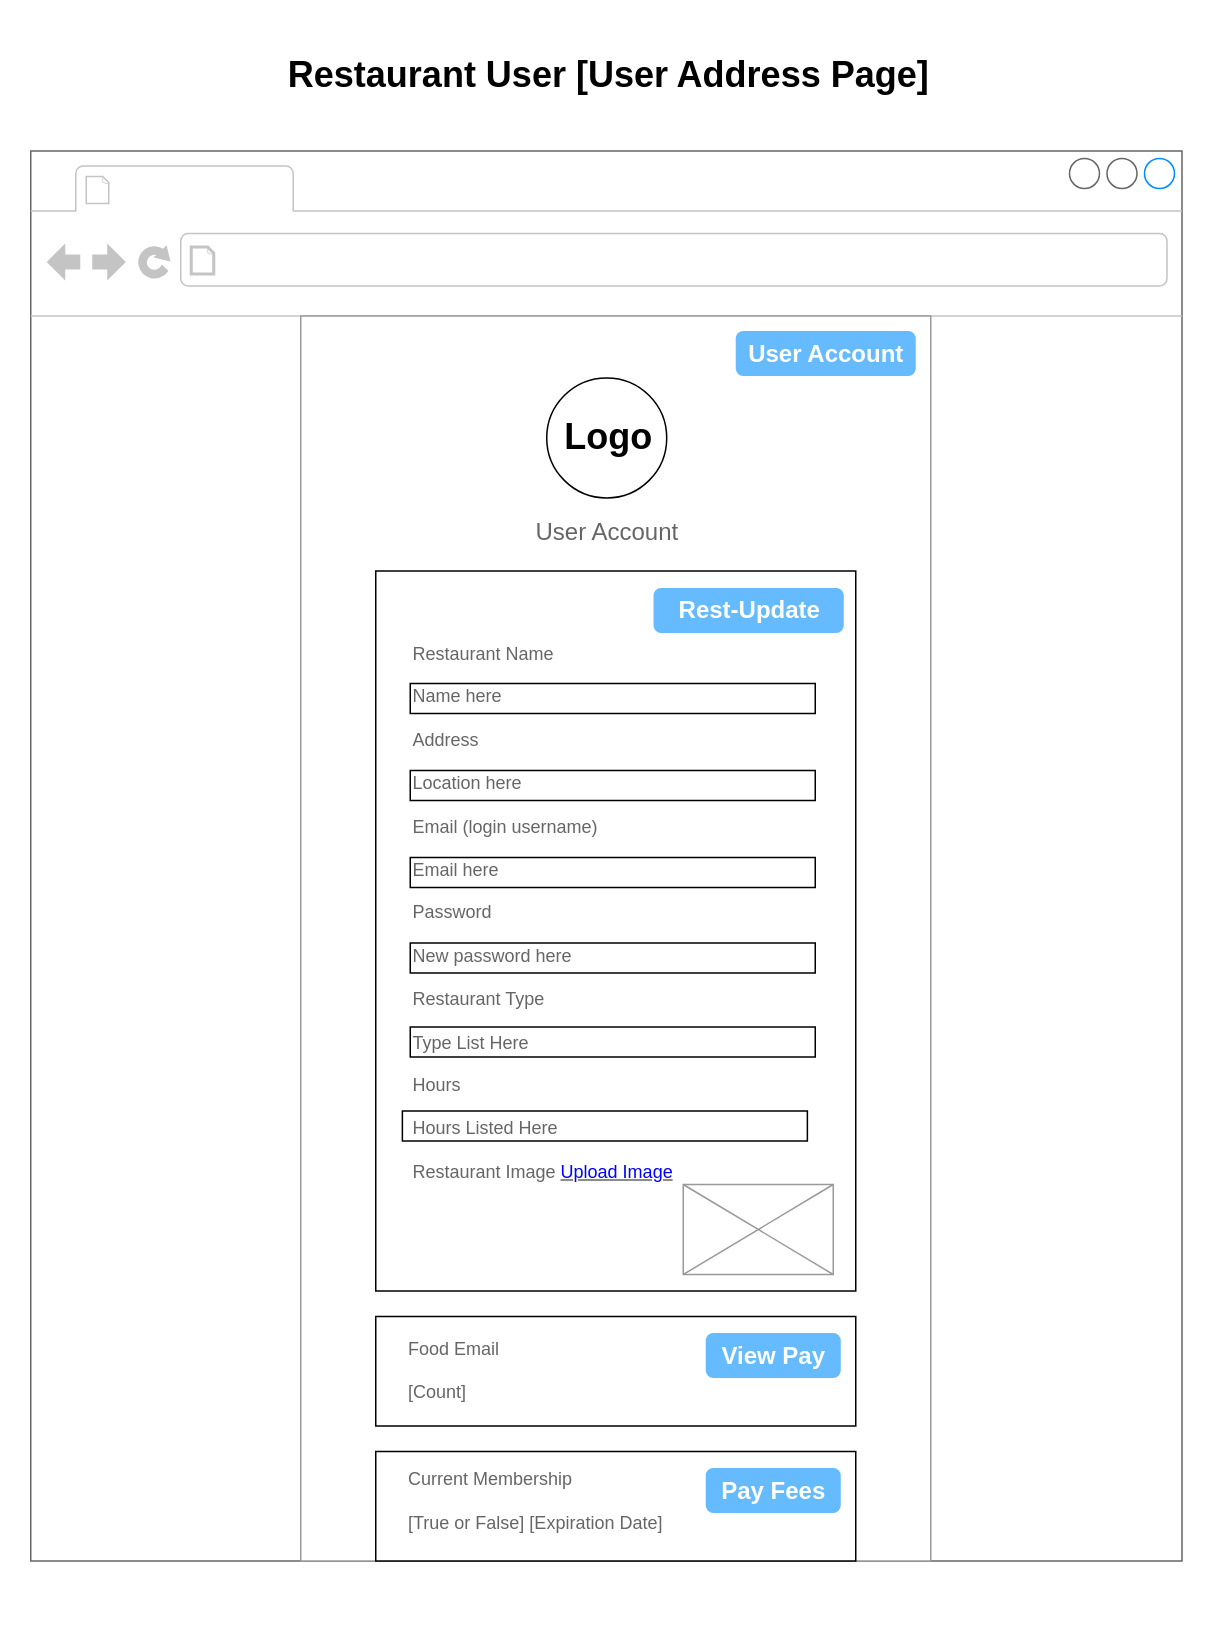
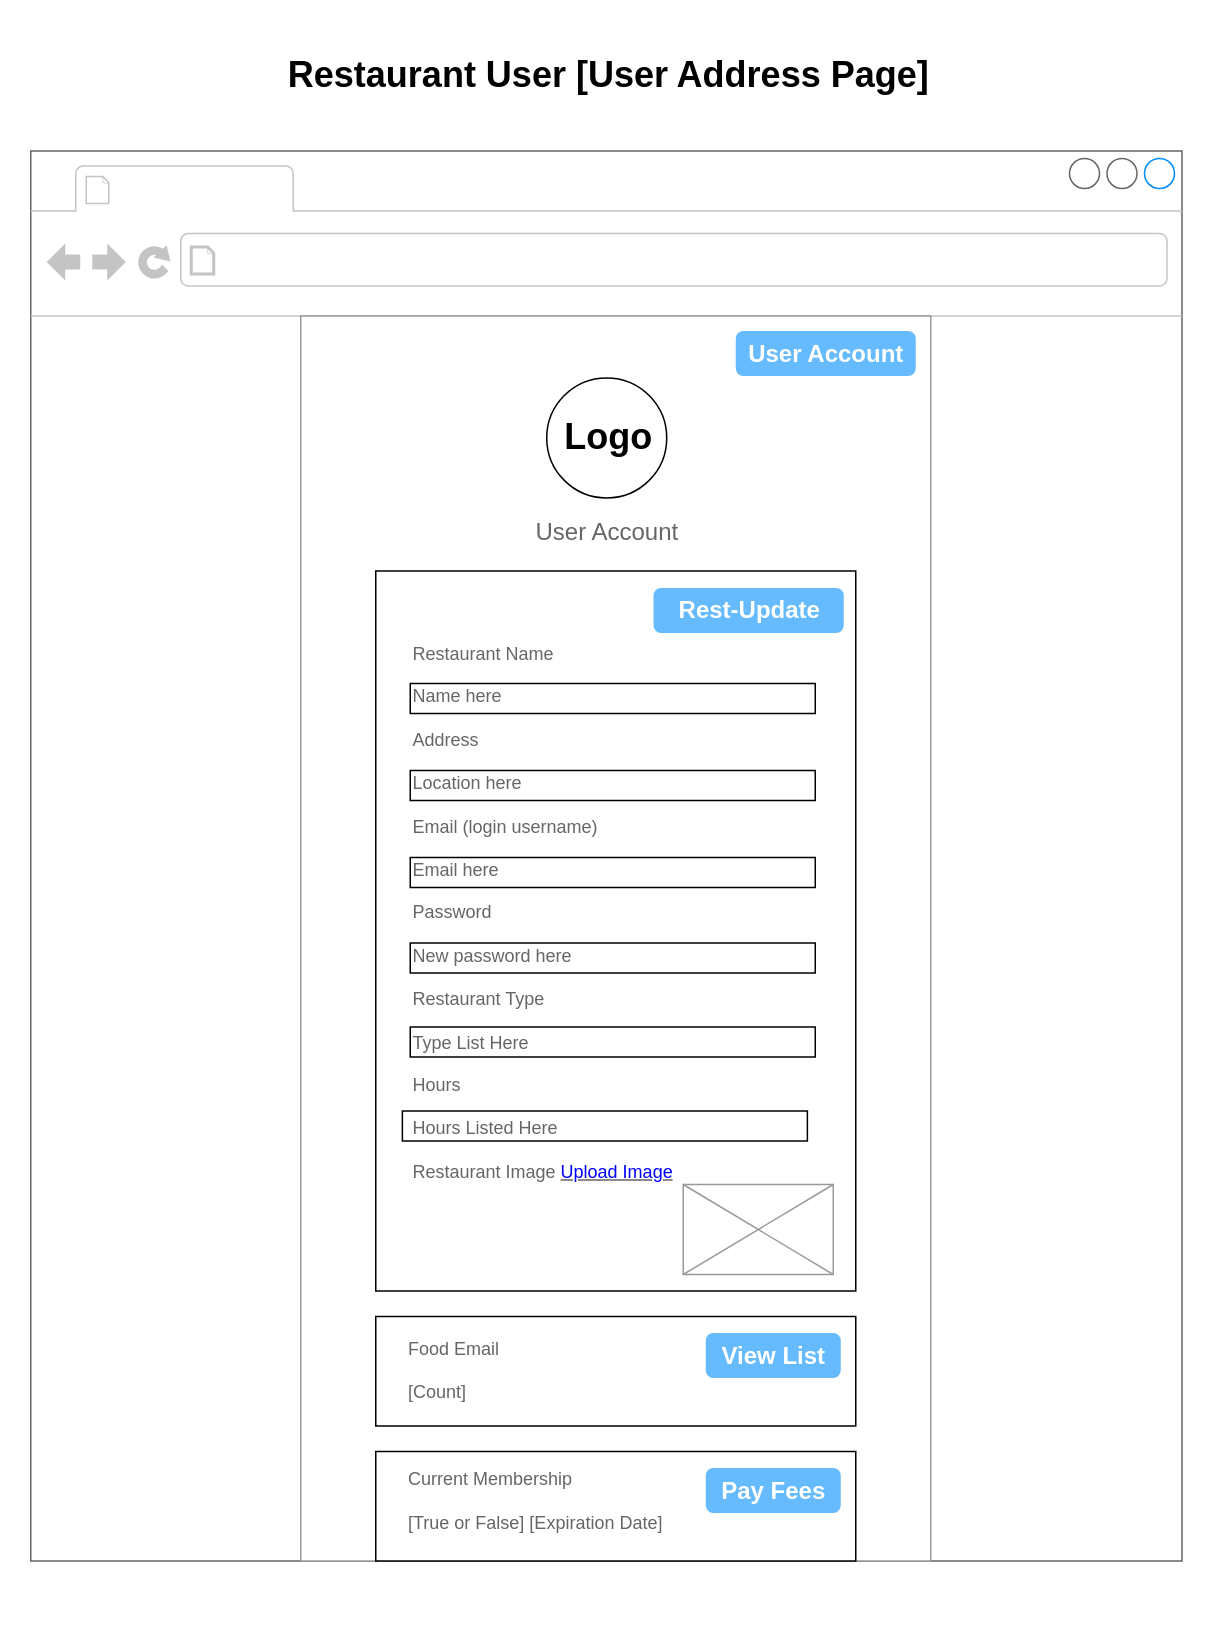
- <mxCell id="11" value="View Pay" style="strokeWidth=1;shadow=0;dashed=0;align=center;html=1;shape=mxgraph.mockup.forms.rrect;rSize=5;strokeColor=none;fontColor=#ffffff;fillColor=#66bbff;fontSize=16;fontStyle=1;" vertex="1" parent="3"><mxGeometry x="270" y="678" width="90" height="30" as="geometry" /></mxCell>
+ <mxCell id="11" value="View List" style="strokeWidth=1;shadow=0;dashed=0;align=center;html=1;shape=mxgraph.mockup.forms.rrect;rSize=5;strokeColor=none;fontColor=#ffffff;fillColor=#66bbff;fontSize=16;fontStyle=1;" vertex="1" parent="3"><mxGeometry x="270" y="678" width="90" height="30" as="geometry" /></mxCell>
